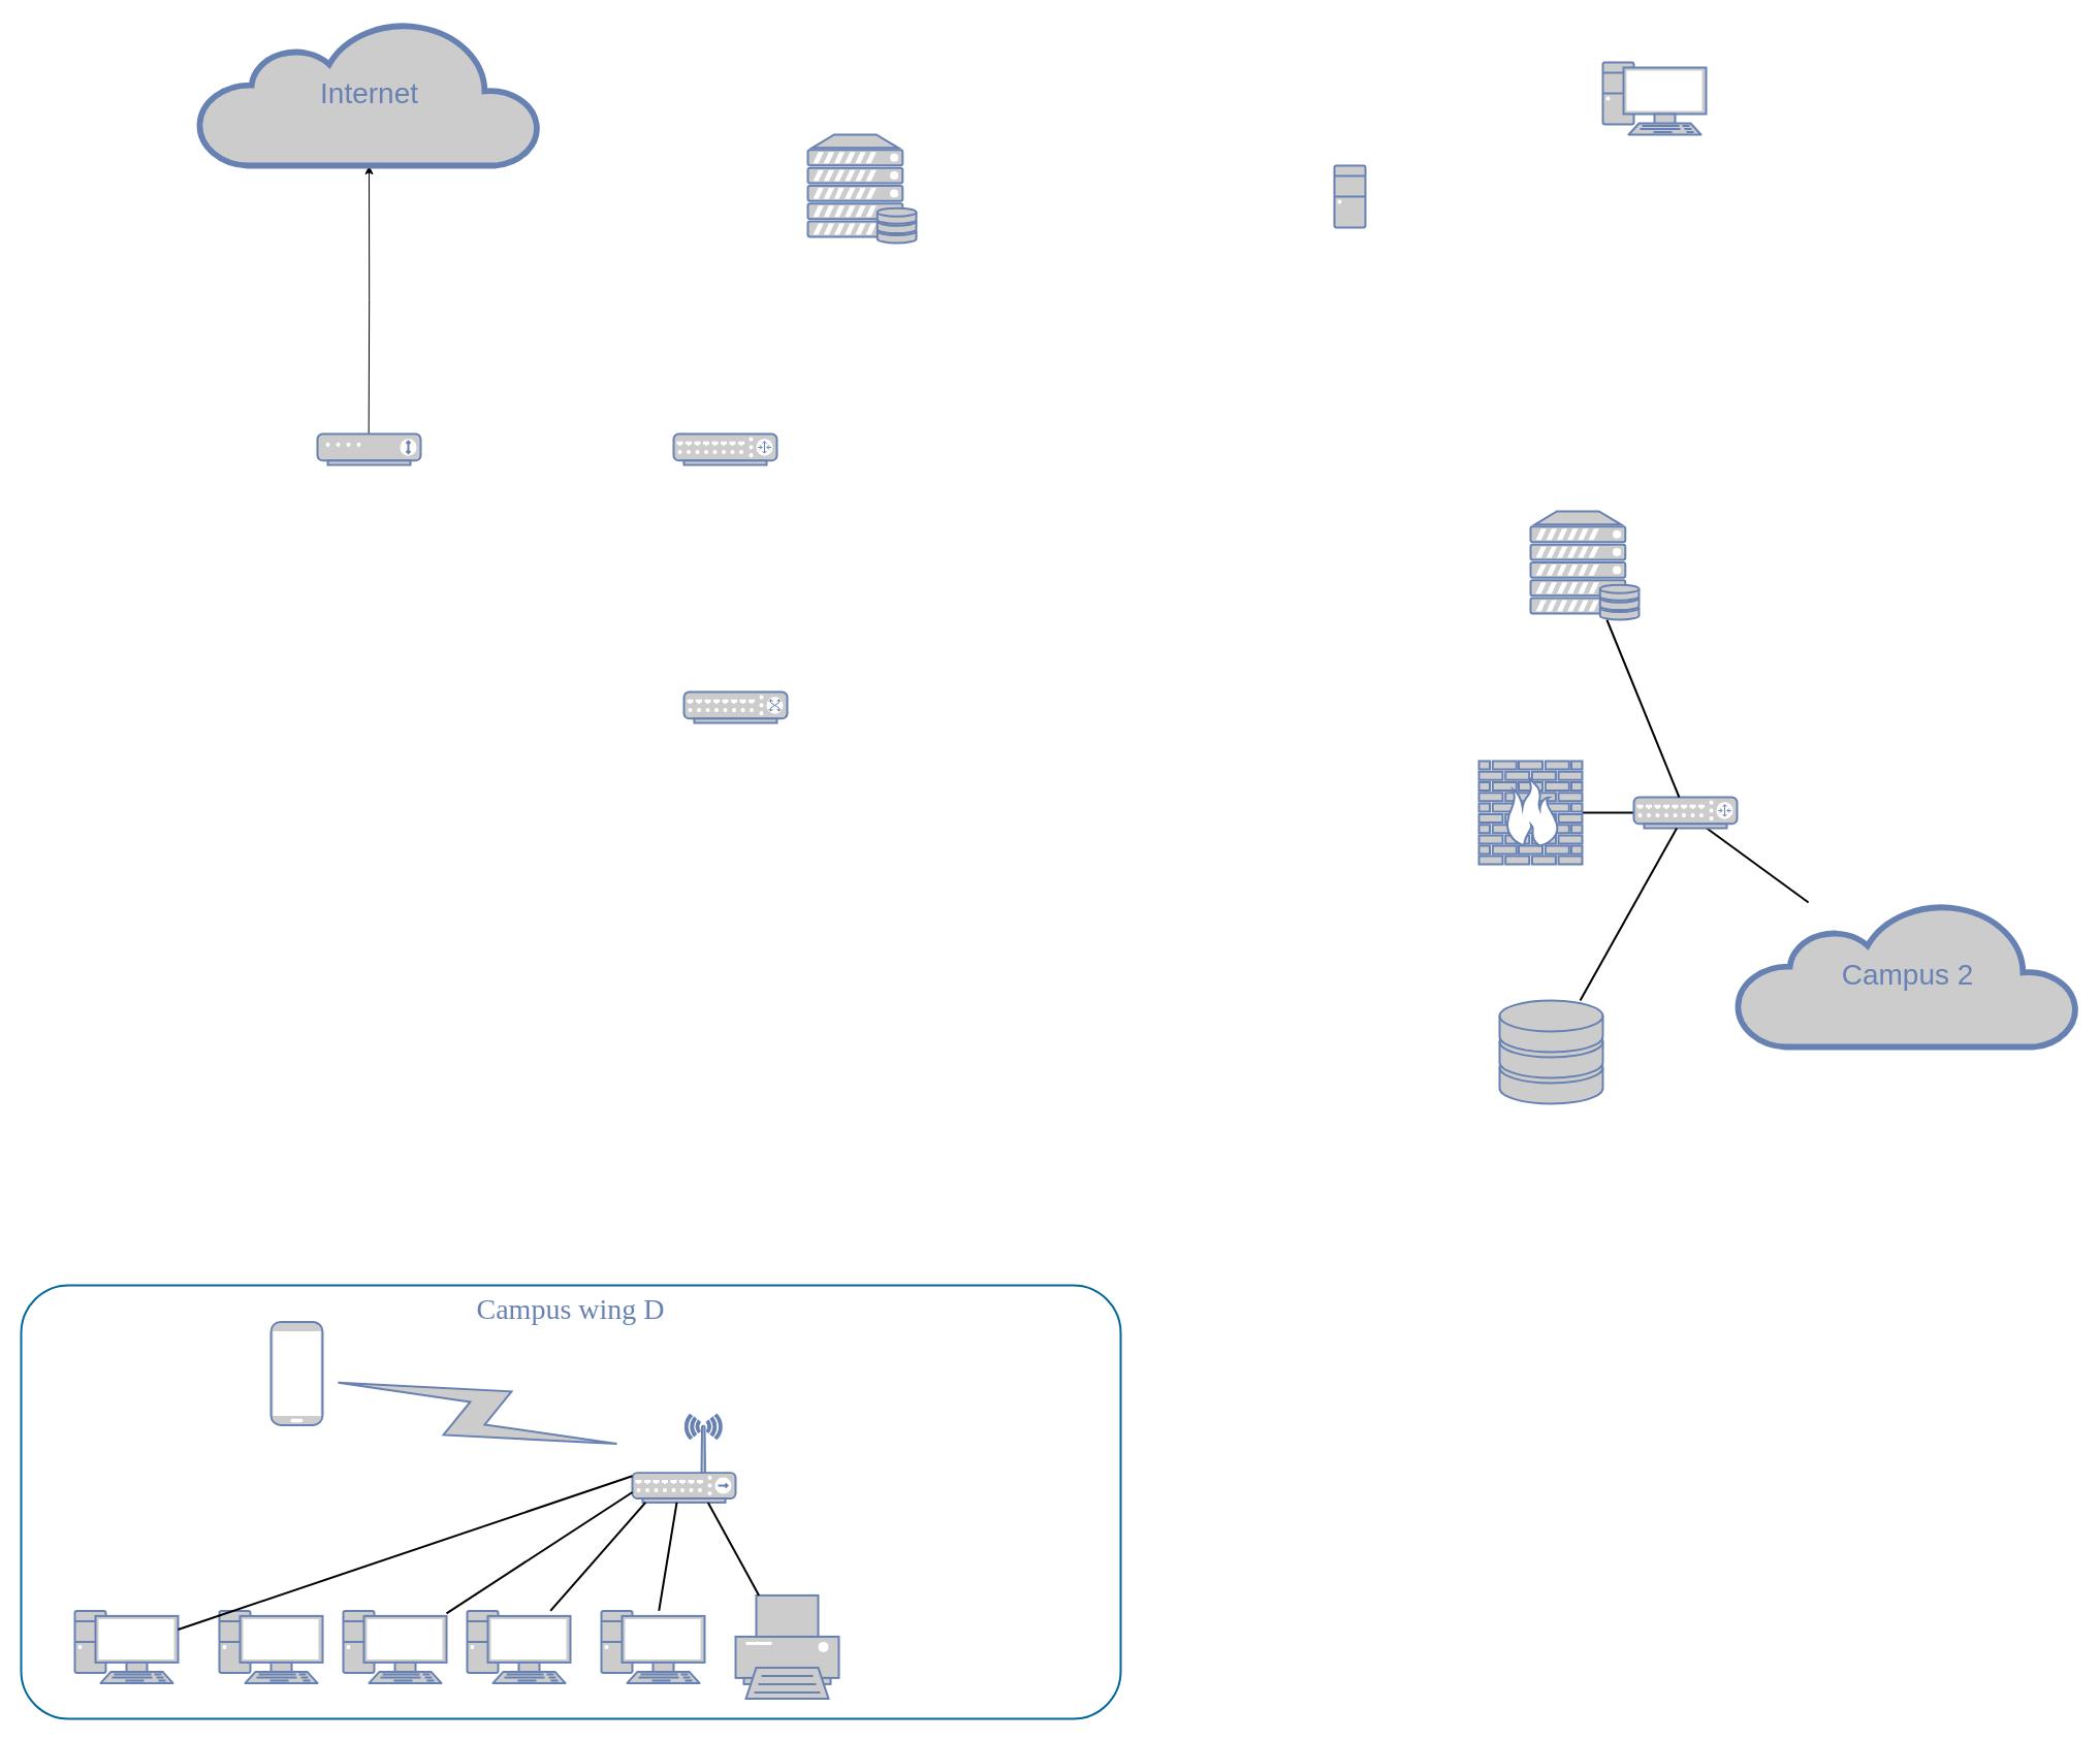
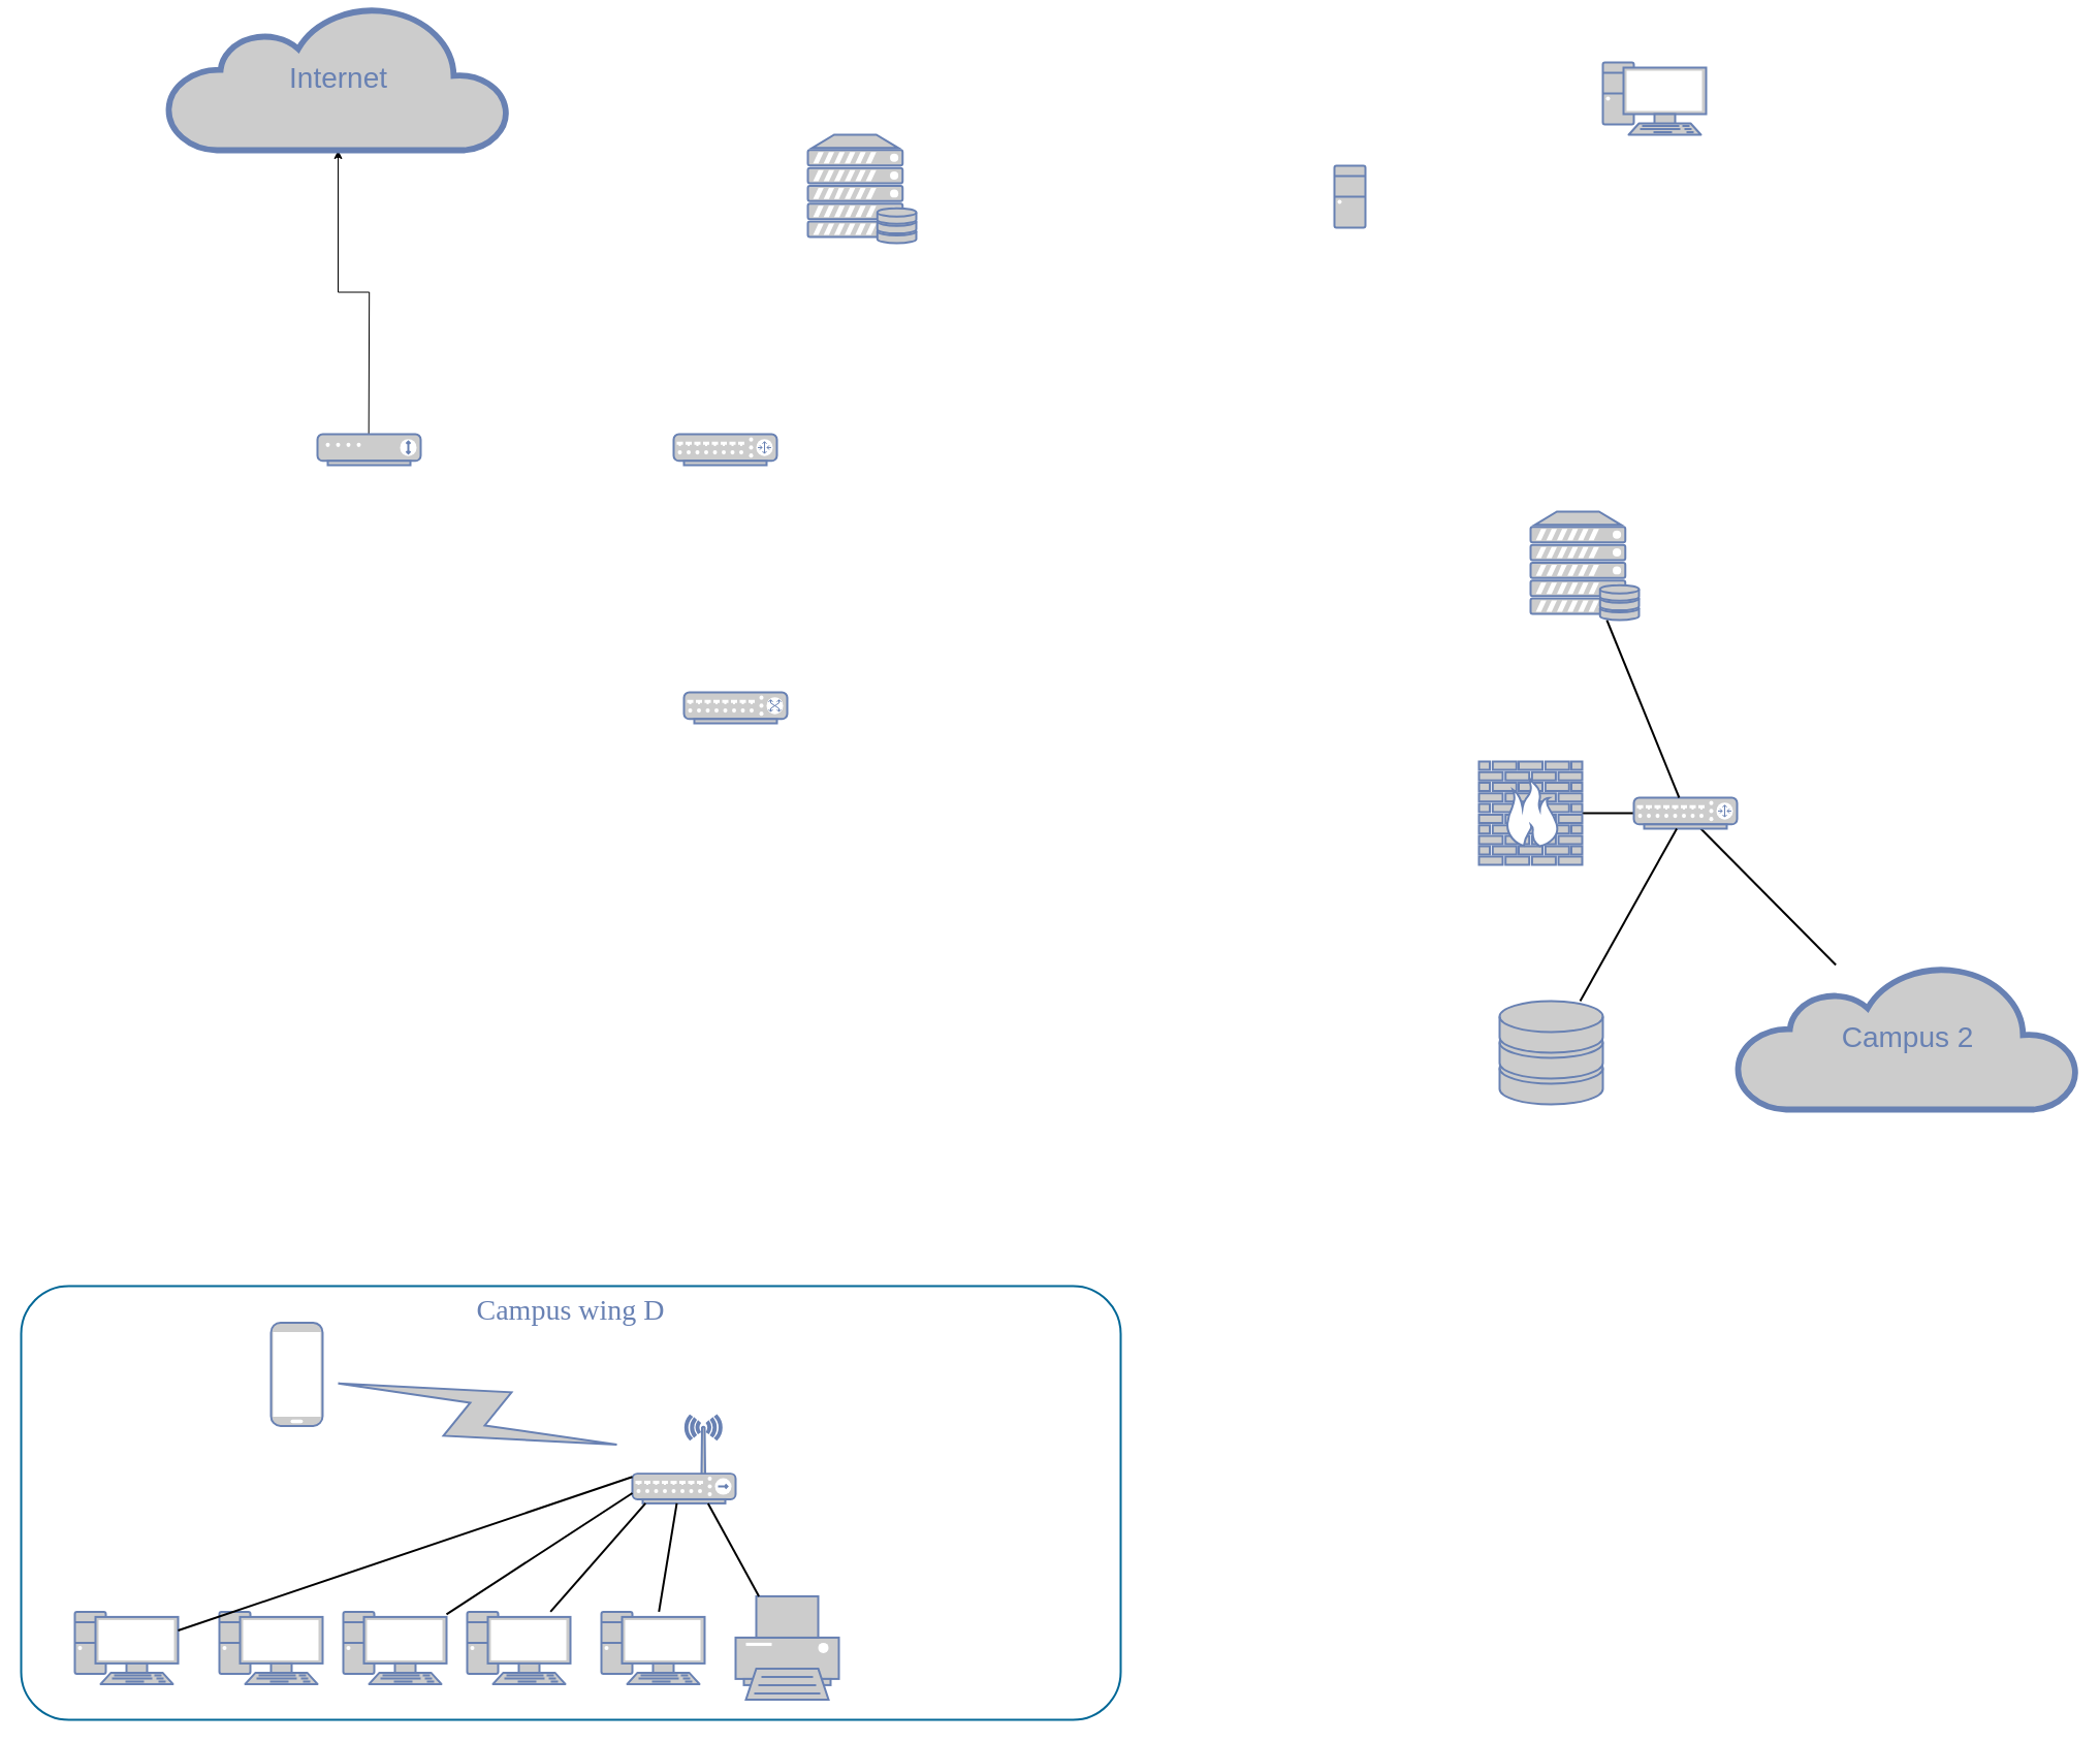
- <mxCell id="6" value="Internet" style="html=1;fillColor=#CCCCCC;strokeColor=#6881B3;gradientColor=none;gradientDirection=north;strokeWidth=2;shape=mxgraph.networks.cloud;fontColor=#6881B3;rounded=0;shadow=0;comic=0;align=center;fontSize=28;" parent="1" vertex="1"><mxGeometry x="192" y="20" width="330" height="140" as="geometry" /></mxCell>
+ <mxCell id="6" value="Internet" style="html=1;fillColor=#CCCCCC;strokeColor=#6881B3;gradientColor=none;gradientDirection=north;strokeWidth=2;shape=mxgraph.networks.cloud;fontColor=#6881B3;rounded=0;shadow=0;comic=0;align=center;fontSize=28;" parent="1" vertex="1"><mxGeometry x="162" y="5" width="330" height="140" as="geometry" /></mxCell>
- <mxCell id="27" value="Campus 2" style="html=1;fillColor=#CCCCCC;strokeColor=#6881B3;gradientColor=none;gradientDirection=north;strokeWidth=2;shape=mxgraph.networks.cloud;fontColor=#6881B3;rounded=0;shadow=0;comic=0;align=center;fontSize=28;" parent="1" vertex="1"><mxGeometry x="1682" y="874" width="330" height="140" as="geometry" /></mxCell>
+ <mxCell id="27" value="Campus 2" style="html=1;fillColor=#CCCCCC;strokeColor=#6881B3;gradientColor=none;gradientDirection=north;strokeWidth=2;shape=mxgraph.networks.cloud;fontColor=#6881B3;rounded=0;shadow=0;comic=0;align=center;fontSize=28;" parent="1" vertex="1"><mxGeometry x="1682" y="934" width="330" height="140" as="geometry" /></mxCell>
